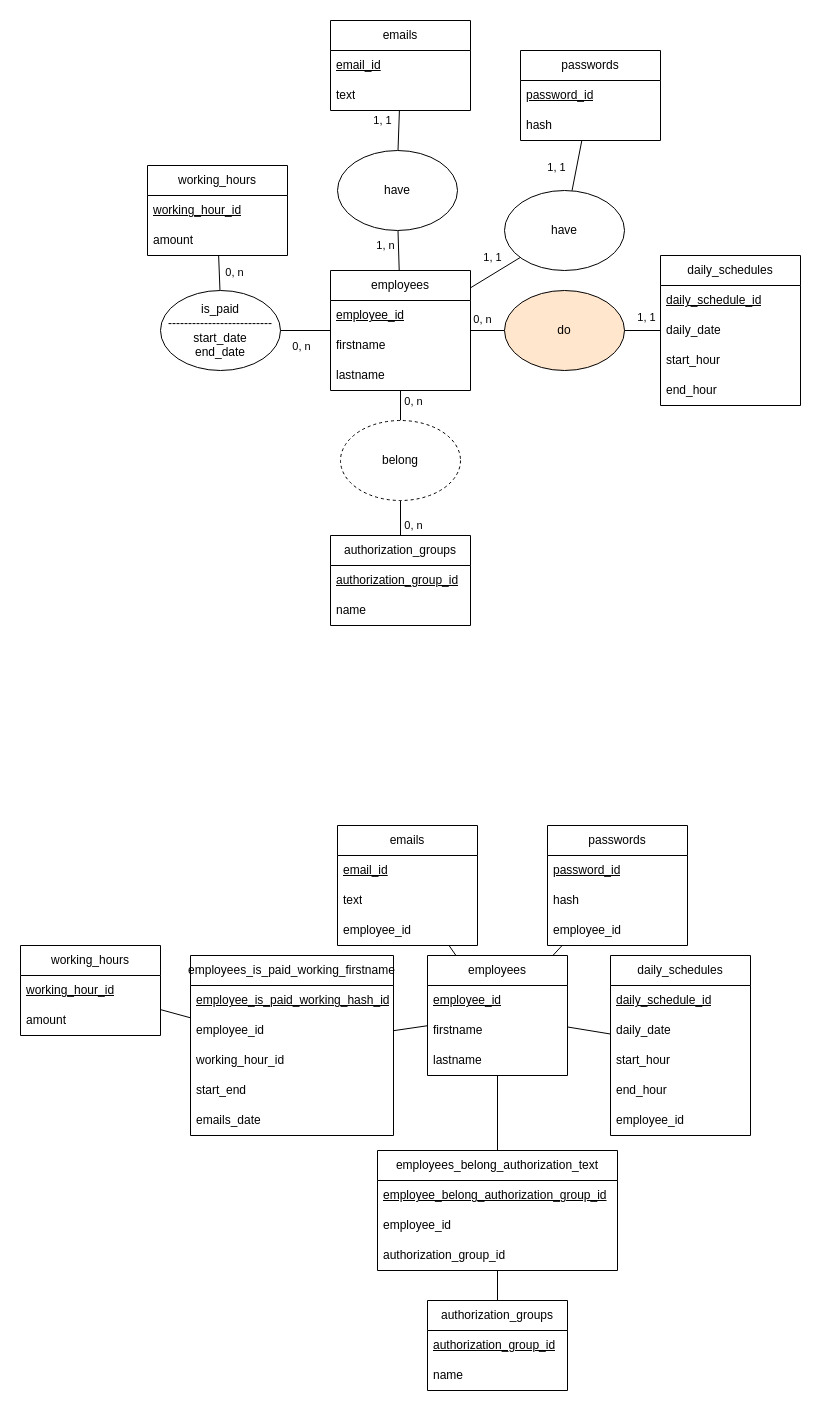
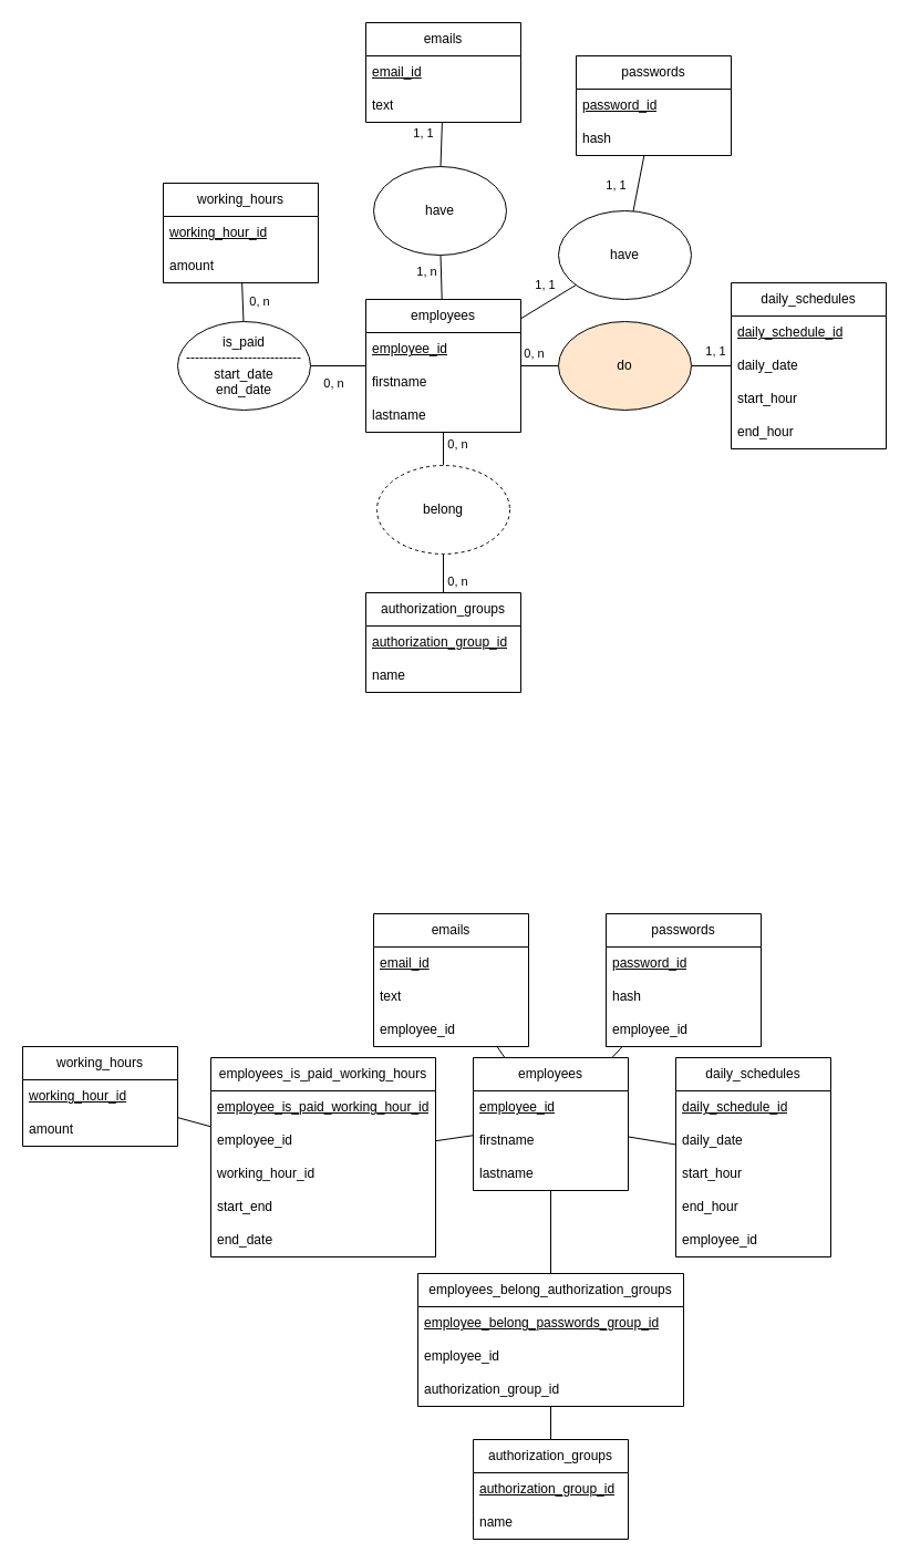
- <mxCell id="67" value="employees_is_paid_working_firstname" style="swimlane;fontStyle=0;childLayout=stackLayout;horizontal=1;startSize=30;horizontalStack=0;resizeParent=1;resizeParentMax=0;resizeLast=0;collapsible=1;marginBottom=0;whiteSpace=wrap;html=1;" parent="1" vertex="1"><mxGeometry x="190" y="955" width="203" height="180" as="geometry" /></mxCell>
+ <mxCell id="67" value="employees_is_paid_working_hours" style="swimlane;fontStyle=0;childLayout=stackLayout;horizontal=1;startSize=30;horizontalStack=0;resizeParent=1;resizeParentMax=0;resizeLast=0;collapsible=1;marginBottom=0;whiteSpace=wrap;html=1;" parent="1" vertex="1"><mxGeometry x="190" y="955" width="203" height="180" as="geometry" /></mxCell>
- <mxCell id="68" value="&lt;u&gt;employee_is_paid_working_hash_id&lt;/u&gt;" style="text;strokeColor=none;fillColor=none;align=left;verticalAlign=middle;spacingLeft=4;spacingRight=4;overflow=hidden;points=[[0,0.5],[1,0.5]];portConstraint=eastwest;rotatable=0;whiteSpace=wrap;html=1;" parent="67" vertex="1"><mxGeometry y="30" width="203" height="30" as="geometry" /></mxCell>
+ <mxCell id="68" value="&lt;u&gt;employee_is_paid_working_hour_id&lt;/u&gt;" style="text;strokeColor=none;fillColor=none;align=left;verticalAlign=middle;spacingLeft=4;spacingRight=4;overflow=hidden;points=[[0,0.5],[1,0.5]];portConstraint=eastwest;rotatable=0;whiteSpace=wrap;html=1;" parent="67" vertex="1"><mxGeometry y="30" width="203" height="30" as="geometry" /></mxCell>
- <mxCell id="72" value="emails_date" style="text;strokeColor=none;fillColor=none;align=left;verticalAlign=middle;spacingLeft=4;spacingRight=4;overflow=hidden;points=[[0,0.5],[1,0.5]];portConstraint=eastwest;rotatable=0;whiteSpace=wrap;html=1;" parent="67" vertex="1"><mxGeometry y="150" width="203" height="30" as="geometry" /></mxCell>
+ <mxCell id="72" value="end_date" style="text;strokeColor=none;fillColor=none;align=left;verticalAlign=middle;spacingLeft=4;spacingRight=4;overflow=hidden;points=[[0,0.5],[1,0.5]];portConstraint=eastwest;rotatable=0;whiteSpace=wrap;html=1;" parent="67" vertex="1"><mxGeometry y="150" width="203" height="30" as="geometry" /></mxCell>
- <mxCell id="85" value="employees_belong_authorization_text" style="swimlane;fontStyle=0;childLayout=stackLayout;horizontal=1;startSize=30;horizontalStack=0;resizeParent=1;resizeParentMax=0;resizeLast=0;collapsible=1;marginBottom=0;whiteSpace=wrap;html=1;" vertex="1" parent="1"><mxGeometry x="377" y="1150" width="240" height="120" as="geometry" /></mxCell>
+ <mxCell id="85" value="employees_belong_authorization_groups" style="swimlane;fontStyle=0;childLayout=stackLayout;horizontal=1;startSize=30;horizontalStack=0;resizeParent=1;resizeParentMax=0;resizeLast=0;collapsible=1;marginBottom=0;whiteSpace=wrap;html=1;" vertex="1" parent="1"><mxGeometry x="377" y="1150" width="240" height="120" as="geometry" /></mxCell>
- <mxCell id="86" value="&lt;u&gt;employee_belong_authorization_group_id&lt;/u&gt;" style="text;strokeColor=none;fillColor=none;align=left;verticalAlign=middle;spacingLeft=4;spacingRight=4;overflow=hidden;points=[[0,0.5],[1,0.5]];portConstraint=eastwest;rotatable=0;whiteSpace=wrap;html=1;fontStyle=0" vertex="1" parent="85"><mxGeometry y="30" width="240" height="30" as="geometry" /></mxCell>
+ <mxCell id="86" value="&lt;u&gt;employee_belong_passwords_group_id&lt;/u&gt;" style="text;strokeColor=none;fillColor=none;align=left;verticalAlign=middle;spacingLeft=4;spacingRight=4;overflow=hidden;points=[[0,0.5],[1,0.5]];portConstraint=eastwest;rotatable=0;whiteSpace=wrap;html=1;fontStyle=0" vertex="1" parent="85"><mxGeometry y="30" width="240" height="30" as="geometry" /></mxCell>
